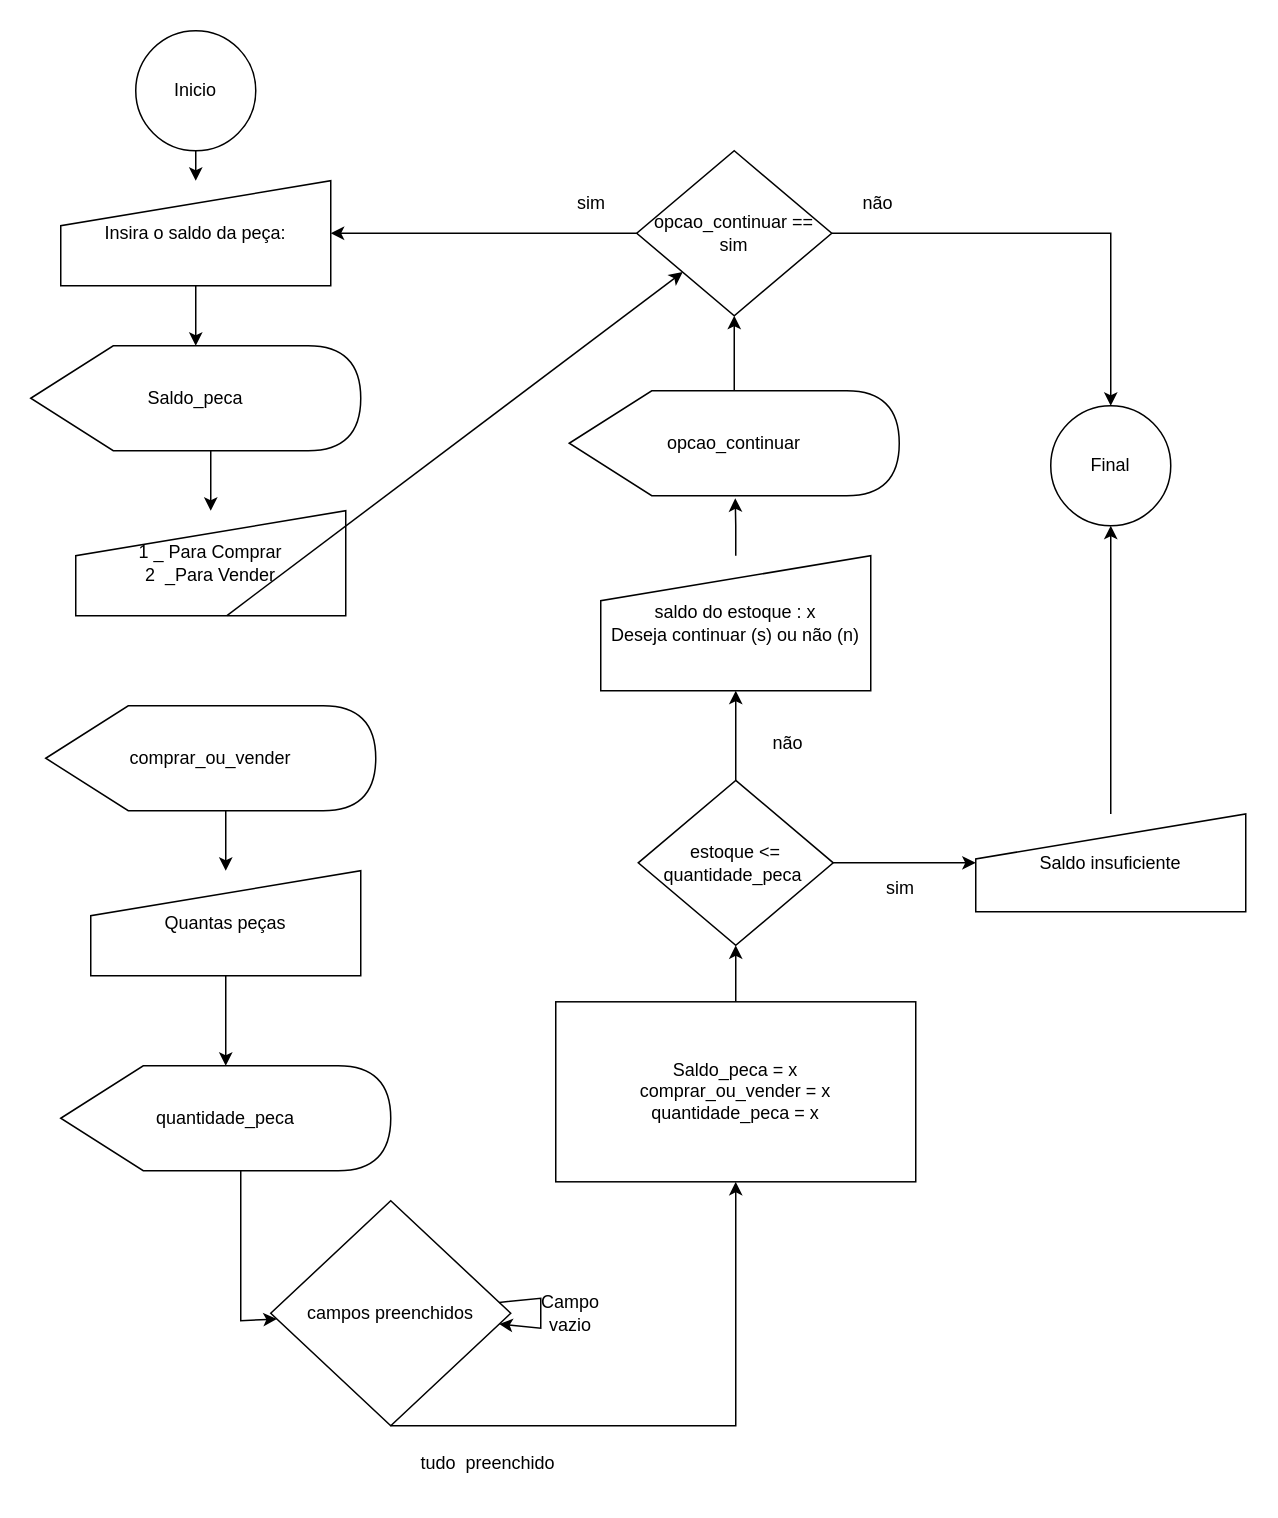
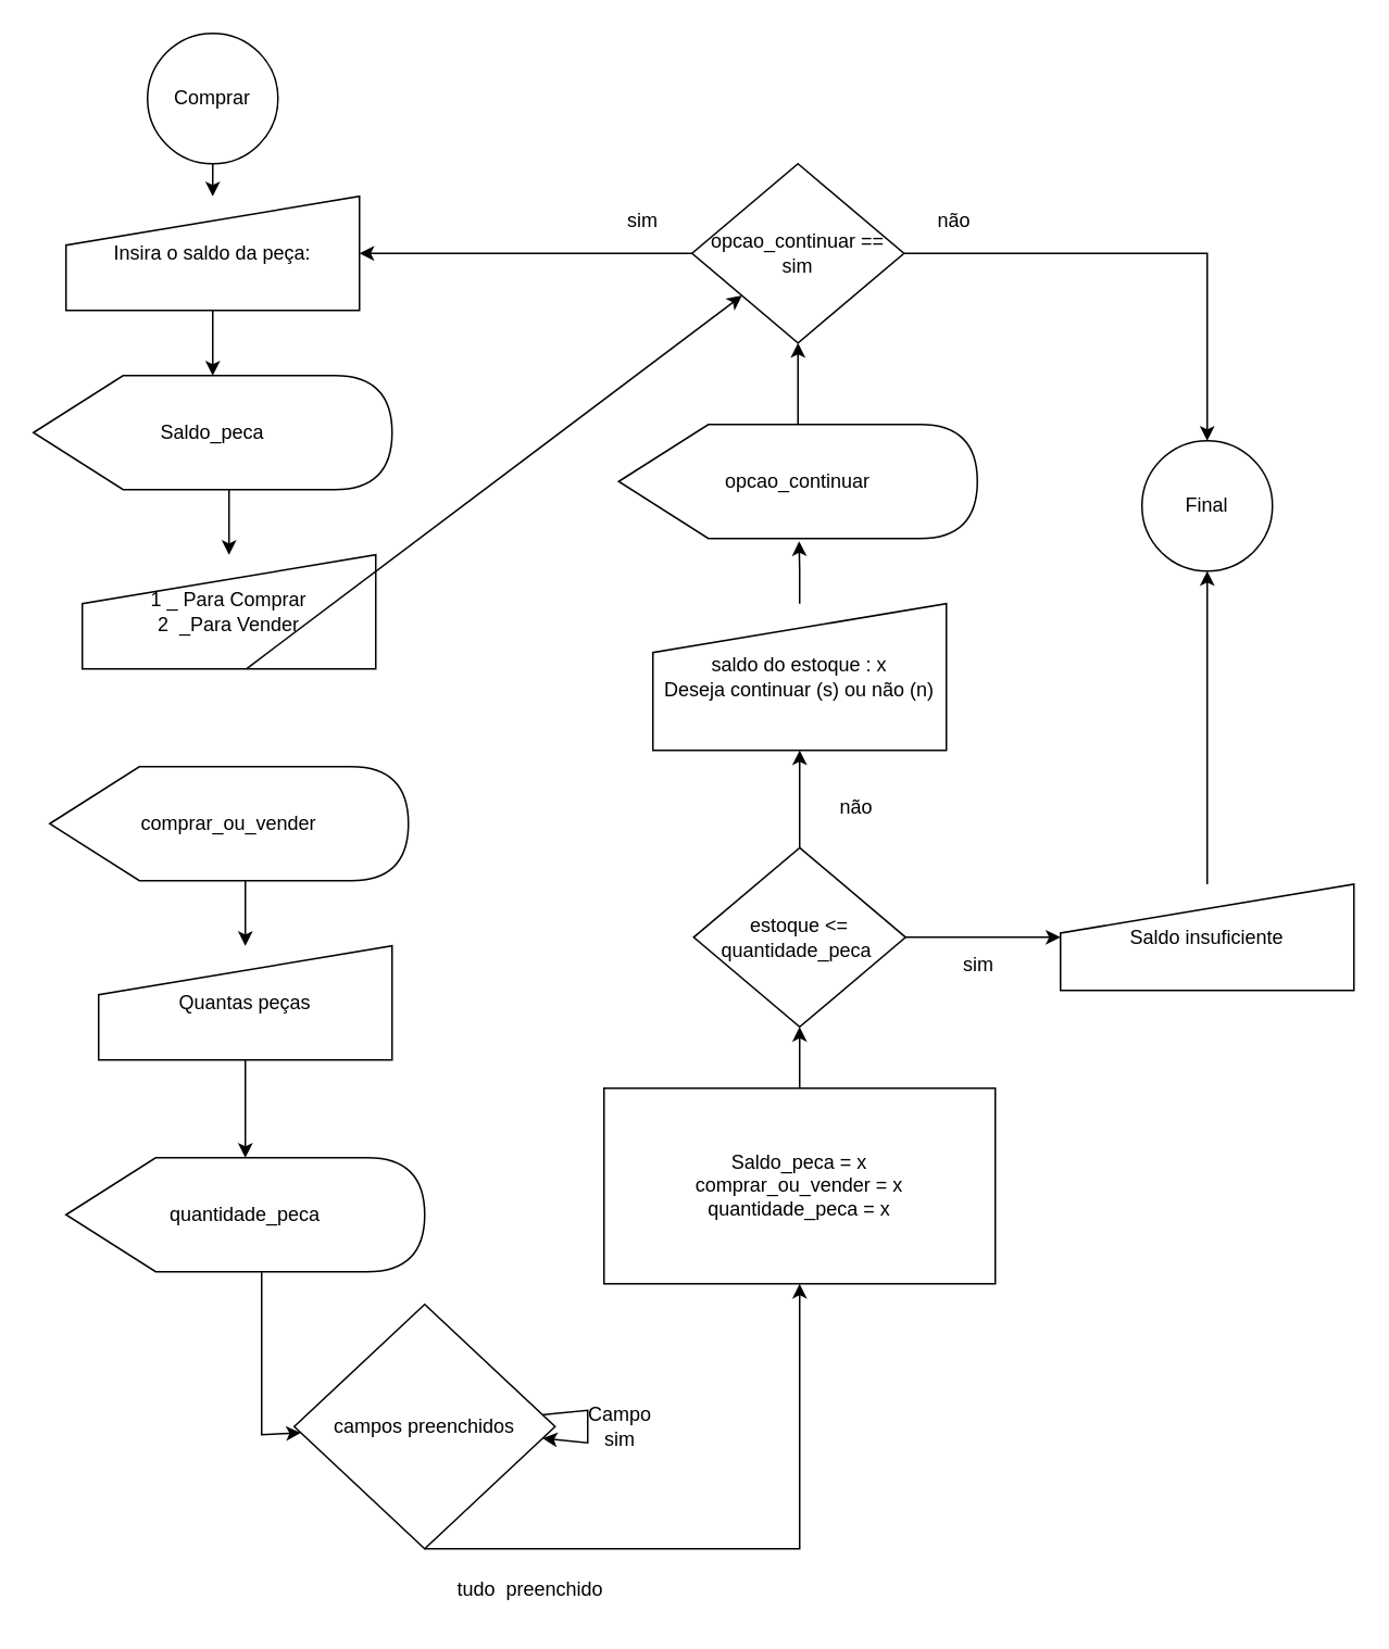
- <mxCell id="2" value="Inicio" style="ellipse;whiteSpace=wrap;html=1;aspect=fixed;" vertex="1" parent="1"><mxGeometry x="90" width="80" height="80" as="geometry" y="20" /></mxCell>
+ <mxCell id="2" value="Comprar" style="ellipse;whiteSpace=wrap;html=1;aspect=fixed;" vertex="1" parent="1"><mxGeometry x="90" width="80" height="80" as="geometry" y="20" /></mxCell>
- <mxCell id="23" value="Campo vazio" style="text;html=1;strokeColor=none;fillColor=none;align=center;verticalAlign=middle;whiteSpace=wrap;rounded=0;" vertex="1" parent="1"><mxGeometry x="350" y="860" width="60" height="30" as="geometry" /></mxCell>
+ <mxCell id="23" value="Campo sim" style="text;html=1;strokeColor=none;fillColor=none;align=center;verticalAlign=middle;whiteSpace=wrap;rounded=0;" vertex="1" parent="1"><mxGeometry x="350" y="860" width="60" height="30" as="geometry" /></mxCell>
